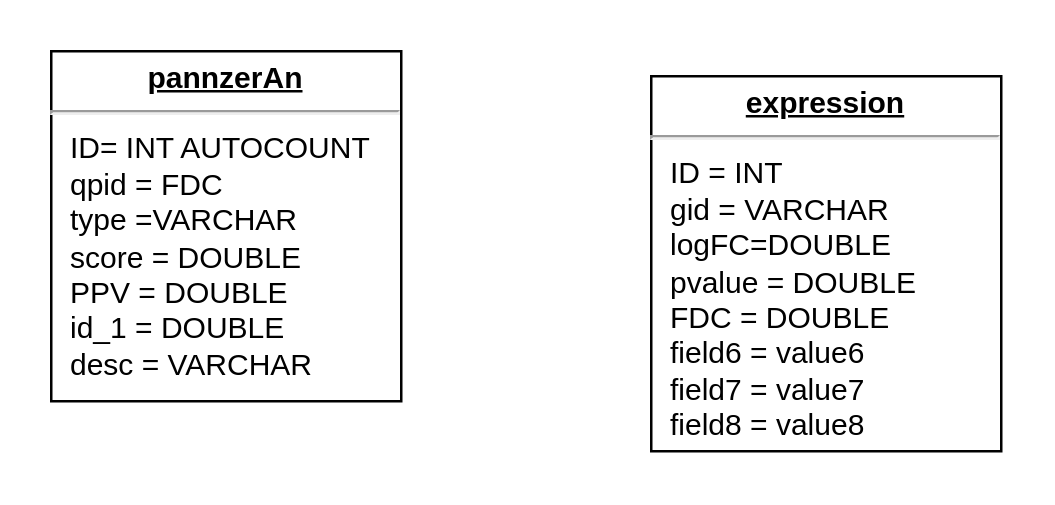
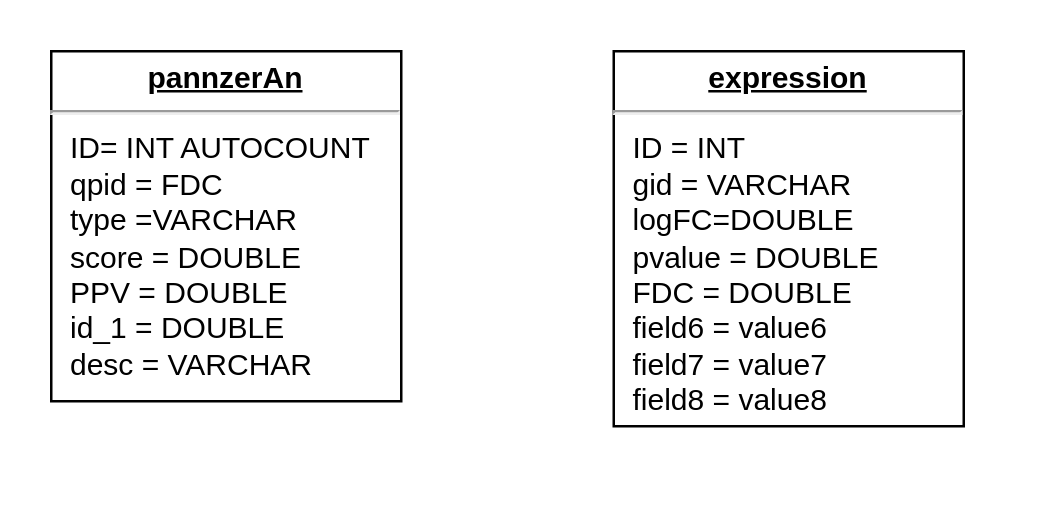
- <mxCell id="3" value="&lt;p style=&quot;margin: 4px 0px 0px; text-align: center; text-decoration: underline;&quot;&gt;&lt;b&gt;expression&lt;/b&gt;&lt;br&gt;&lt;/p&gt;&lt;hr&gt;&lt;p style=&quot;margin: 0px ; margin-left: 8px&quot;&gt;ID = INT &lt;br&gt;gid = VARCHAR&lt;br&gt;logFC=DOUBLE &lt;br&gt;&lt;/p&gt;&lt;p style=&quot;margin: 0px ; margin-left: 8px&quot;&gt;pvalue = DOUBLE&lt;br&gt;&lt;/p&gt;&lt;p style=&quot;margin: 0px ; margin-left: 8px&quot;&gt;FDC = DOUBLE&lt;br&gt;&lt;/p&gt;&lt;p style=&quot;margin: 0px ; margin-left: 8px&quot;&gt;field6 = value6&lt;br&gt;&lt;/p&gt;&lt;p style=&quot;margin: 0px ; margin-left: 8px&quot;&gt;field7 = value7&lt;br&gt;&lt;/p&gt;&lt;p style=&quot;margin: 0px ; margin-left: 8px&quot;&gt;field8 = value8&lt;/p&gt;" style="verticalAlign=top;align=left;overflow=fill;fontSize=12;fontFamily=Helvetica;html=1;rounded=0;shadow=0;comic=0;labelBackgroundColor=none;strokeWidth=1" parent="1" vertex="1"><mxGeometry x="260" y="30" width="140" height="150" as="geometry" /></mxCell>
+ <mxCell id="3" value="&lt;p style=&quot;margin: 4px 0px 0px; text-align: center; text-decoration: underline;&quot;&gt;&lt;b&gt;expression&lt;/b&gt;&lt;br&gt;&lt;/p&gt;&lt;hr&gt;&lt;p style=&quot;margin: 0px ; margin-left: 8px&quot;&gt;ID = INT &lt;br&gt;gid = VARCHAR&lt;br&gt;logFC=DOUBLE &lt;br&gt;&lt;/p&gt;&lt;p style=&quot;margin: 0px ; margin-left: 8px&quot;&gt;pvalue = DOUBLE&lt;br&gt;&lt;/p&gt;&lt;p style=&quot;margin: 0px ; margin-left: 8px&quot;&gt;FDC = DOUBLE&lt;br&gt;&lt;/p&gt;&lt;p style=&quot;margin: 0px ; margin-left: 8px&quot;&gt;field6 = value6&lt;br&gt;&lt;/p&gt;&lt;p style=&quot;margin: 0px ; margin-left: 8px&quot;&gt;field7 = value7&lt;br&gt;&lt;/p&gt;&lt;p style=&quot;margin: 0px ; margin-left: 8px&quot;&gt;field8 = value8&lt;/p&gt;" style="verticalAlign=top;align=left;overflow=fill;fontSize=12;fontFamily=Helvetica;html=1;rounded=0;shadow=0;comic=0;labelBackgroundColor=none;strokeWidth=1" parent="1" vertex="1"><mxGeometry x="245" y="20" width="140" height="150" as="geometry" /></mxCell>
